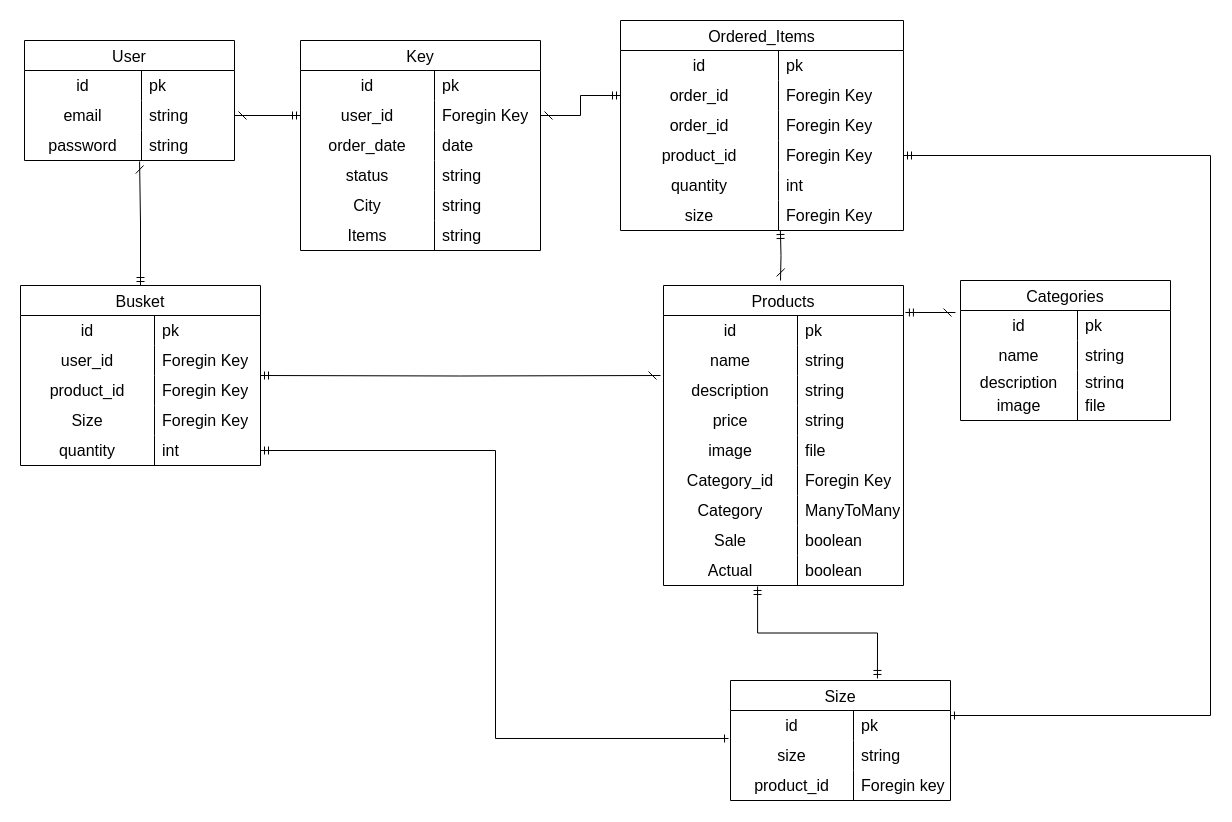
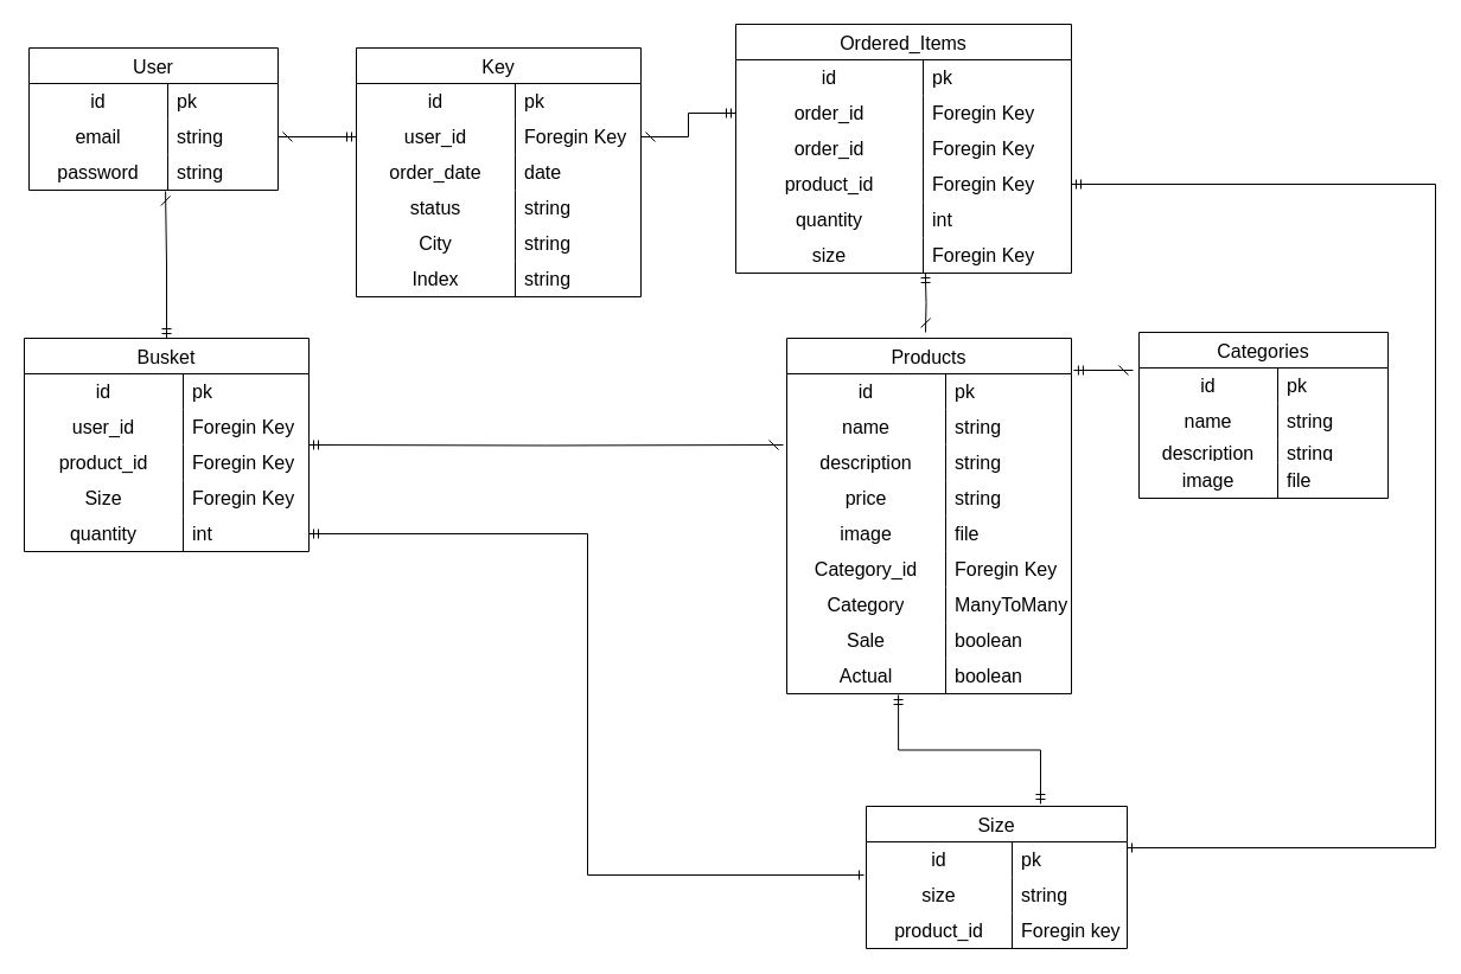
- <mxCell id="118" value="Items" style="shape=partialRectangle;html=1;whiteSpace=wrap;connectable=0;fillColor=none;top=0;left=0;bottom=0;right=0;overflow=hidden;strokeColor=inherit;fontSize=16;" vertex="1" parent="117"><mxGeometry width="134" height="30" as="geometry"><mxRectangle width="134" height="30" as="alternateBounds" /></mxGeometry></mxCell>
+ <mxCell id="118" value="Index" style="shape=partialRectangle;html=1;whiteSpace=wrap;connectable=0;fillColor=none;top=0;left=0;bottom=0;right=0;overflow=hidden;strokeColor=inherit;fontSize=16;" vertex="1" parent="117"><mxGeometry width="134" height="30" as="geometry"><mxRectangle width="134" height="30" as="alternateBounds" /></mxGeometry></mxCell>
